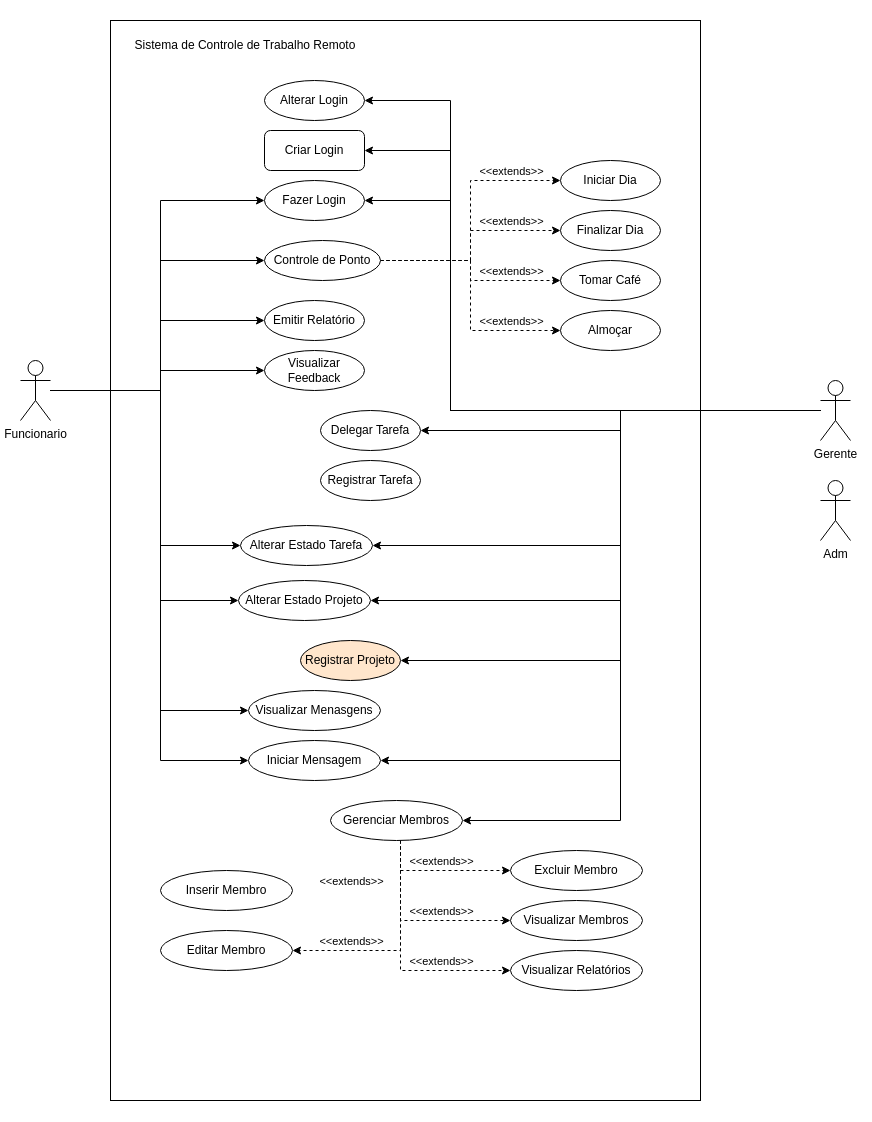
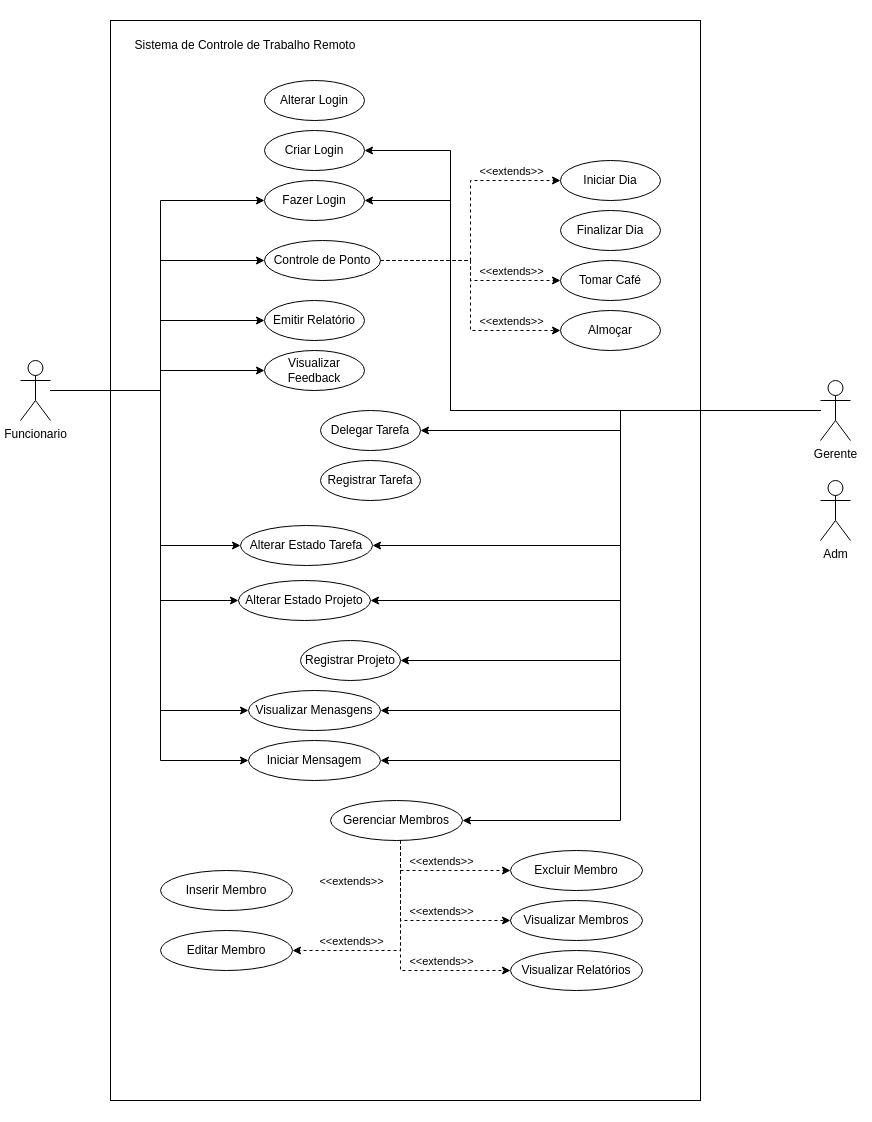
- <mxCell id="20" style="edgeStyle=orthogonalEdgeStyle;rounded=0;orthogonalLoop=1;jettySize=auto;html=1;entryX=1;entryY=0.5;entryDx=0;entryDy=0;" edge="1" parent="1" source="22" target="25"><mxGeometry relative="1" as="geometry"><Array as="points"><mxPoint x="450" y="410" /><mxPoint x="450" y="100" /></Array></mxGeometry></mxCell>
- <mxCell id="26" value="Criar Login" style="whiteSpace=wrap;html=1;rounded=1;" parent="1" vertex="1"><mxGeometry x="264" y="130" width="100" height="40" as="geometry" /></mxCell>
+ <mxCell id="26" value="Criar Login" style="ellipse;whiteSpace=wrap;html=1;" parent="1" vertex="1"><mxGeometry x="264" y="130" width="100" height="40" as="geometry" /></mxCell>
- <mxCell id="29" style="edgeStyle=orthogonalEdgeStyle;rounded=0;orthogonalLoop=1;jettySize=auto;html=1;entryX=0;entryY=0.5;entryDx=0;entryDy=0;dashed=1;" edge="1" parent="1" source="33" target="54"><mxGeometry relative="1" as="geometry" /></mxCell>
- <mxCell id="30" value="&amp;lt;&amp;lt;extends&amp;gt;&amp;gt;" style="edgeLabel;html=1;align=center;verticalAlign=middle;resizable=0;points=[];" vertex="1" connectable="0" parent="29"><mxGeometry x="0.393" y="-1" relative="1" as="geometry"><mxPoint x="14" y="-11" as="offset" /></mxGeometry></mxCell>
- <mxCell id="40" value="Registrar Projeto" style="ellipse;whiteSpace=wrap;html=1;fillColor=#ffe6cc;" parent="1" vertex="1"><mxGeometry x="300" y="640" width="100" height="40" as="geometry" /></mxCell>
+ <mxCell id="40" value="Registrar Projeto" style="ellipse;whiteSpace=wrap;html=1;" parent="1" vertex="1"><mxGeometry x="300" y="640" width="100" height="40" as="geometry" /></mxCell>
+ <mxCell id="16" style="edgeStyle=orthogonalEdgeStyle;rounded=0;orthogonalLoop=1;jettySize=auto;html=1;entryX=1;entryY=0.5;entryDx=0;entryDy=0;" edge="1" parent="1" source="22" target="41"><mxGeometry relative="1" as="geometry"><Array as="points"><mxPoint x="620" y="410" /><mxPoint x="620" y="710" /></Array></mxGeometry></mxCell>
